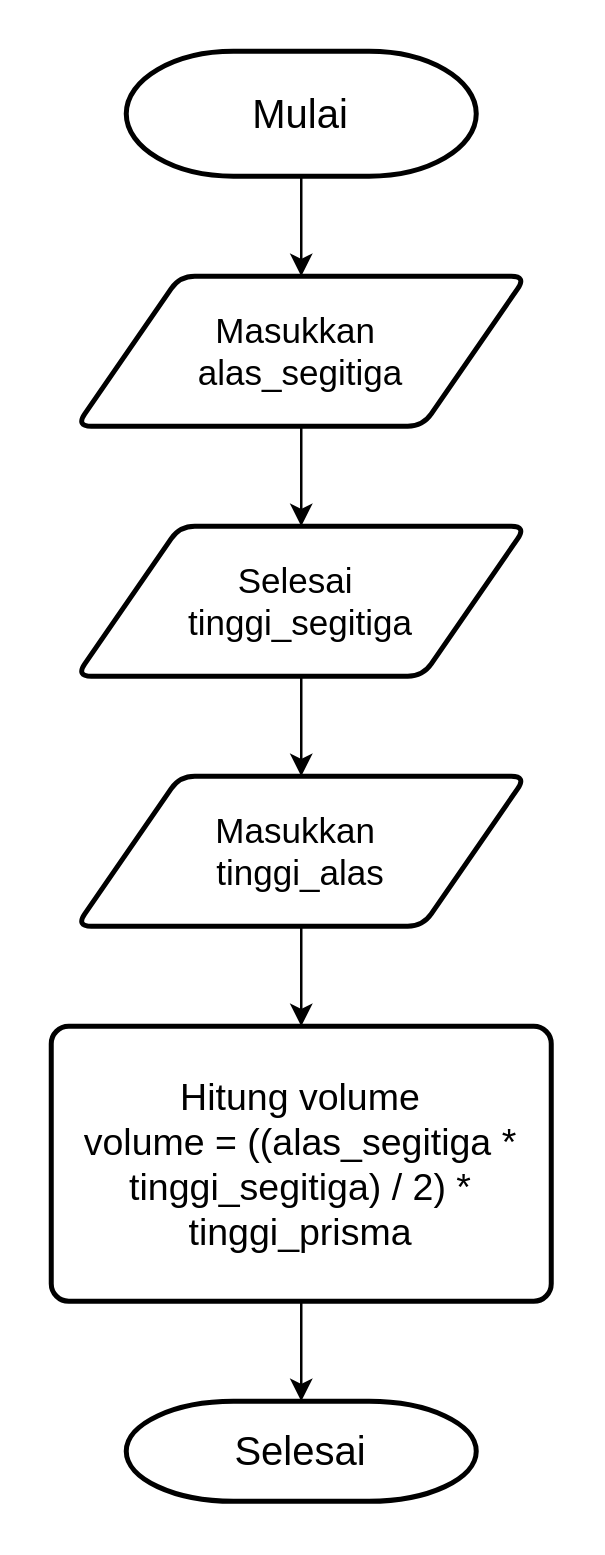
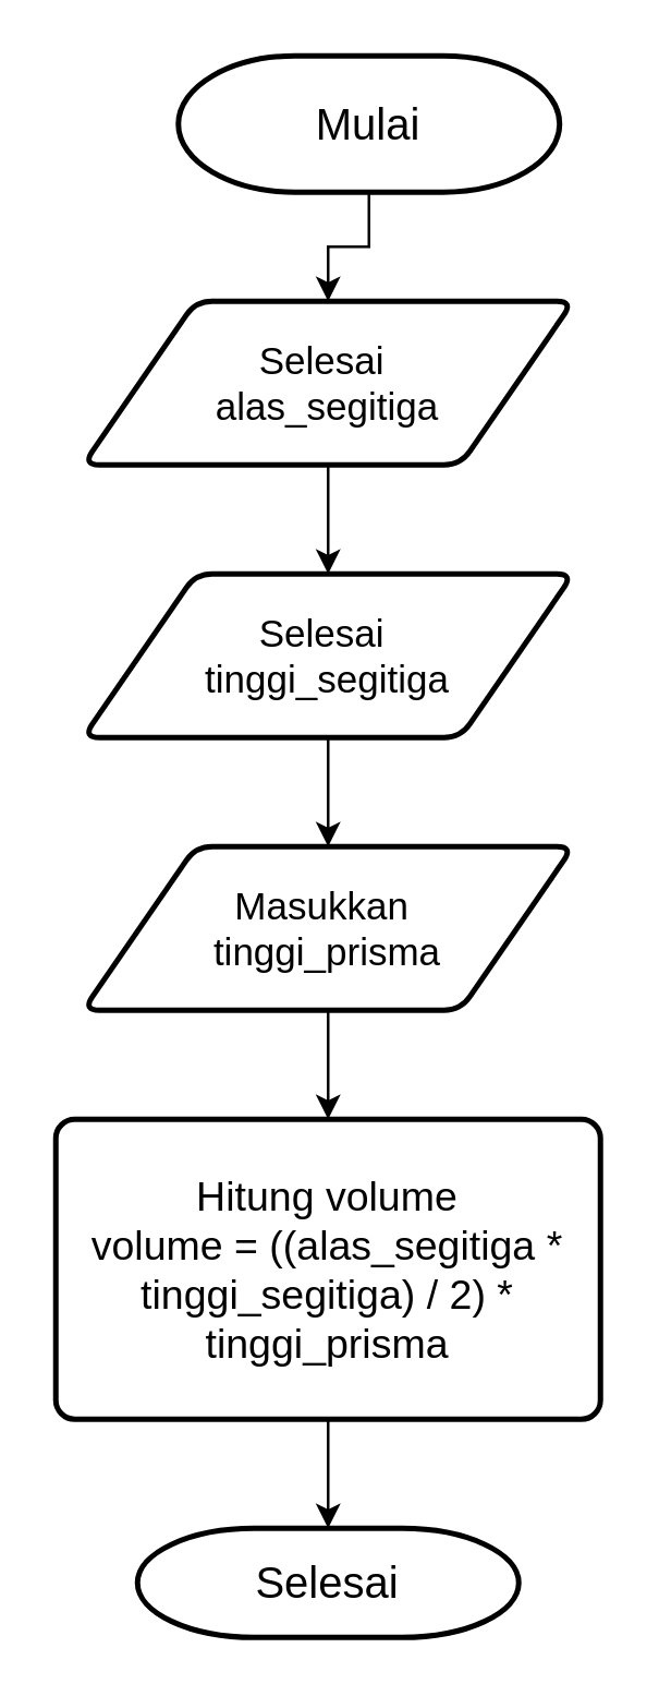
- <mxCell id="3" value="&lt;font style=&quot;font-size: 16px;&quot;&gt;Mulai&lt;/font&gt;" style="strokeWidth=2;html=1;shape=mxgraph.flowchart.terminator;whiteSpace=wrap;" vertex="1" parent="1"><mxGeometry x="50" y="20" width="140" height="50" as="geometry" /></mxCell>
+ <mxCell id="3" value="&lt;font style=&quot;font-size: 16px;&quot;&gt;Mulai&lt;/font&gt;" style="strokeWidth=2;html=1;shape=mxgraph.flowchart.terminator;whiteSpace=wrap;" vertex="1" parent="1"><mxGeometry x="65" y="20" width="140" height="50" as="geometry" /></mxCell>
- <mxCell id="5" value="&lt;font style=&quot;font-size: 14px;&quot;&gt;Masukkan&amp;nbsp;&lt;/font&gt;&lt;div&gt;&lt;font style=&quot;font-size: 14px;&quot;&gt;alas_segitiga&lt;/font&gt;&lt;/div&gt;" style="shape=parallelogram;html=1;strokeWidth=2;perimeter=parallelogramPerimeter;whiteSpace=wrap;rounded=1;arcSize=12;size=0.23;" vertex="1" parent="1"><mxGeometry x="30" y="110" width="180" height="60" as="geometry" /></mxCell>
+ <mxCell id="5" value="&lt;font style=&quot;font-size: 14px;&quot;&gt;Selesai&amp;nbsp;&lt;/font&gt;&lt;div&gt;&lt;font style=&quot;font-size: 14px;&quot;&gt;alas_segitiga&lt;/font&gt;&lt;/div&gt;" style="shape=parallelogram;html=1;strokeWidth=2;perimeter=parallelogramPerimeter;whiteSpace=wrap;rounded=1;arcSize=12;size=0.23;" vertex="1" parent="1"><mxGeometry x="30" y="110" width="180" height="60" as="geometry" /></mxCell>
- <mxCell id="9" value="&lt;font style=&quot;font-size: 14px;&quot;&gt;Masukkan&amp;nbsp;&lt;/font&gt;&lt;div&gt;&lt;font style=&quot;font-size: 14px;&quot;&gt;tinggi_alas&lt;/font&gt;&lt;/div&gt;" style="shape=parallelogram;html=1;strokeWidth=2;perimeter=parallelogramPerimeter;whiteSpace=wrap;rounded=1;arcSize=12;size=0.23;" vertex="1" parent="1"><mxGeometry x="30" y="310" width="180" height="60" as="geometry" /></mxCell>
+ <mxCell id="9" value="&lt;font style=&quot;font-size: 14px;&quot;&gt;Masukkan&amp;nbsp;&lt;/font&gt;&lt;div&gt;&lt;font style=&quot;font-size: 14px;&quot;&gt;tinggi_prisma&lt;/font&gt;&lt;/div&gt;" style="shape=parallelogram;html=1;strokeWidth=2;perimeter=parallelogramPerimeter;whiteSpace=wrap;rounded=1;arcSize=12;size=0.23;" vertex="1" parent="1"><mxGeometry x="30" y="310" width="180" height="60" as="geometry" /></mxCell>
